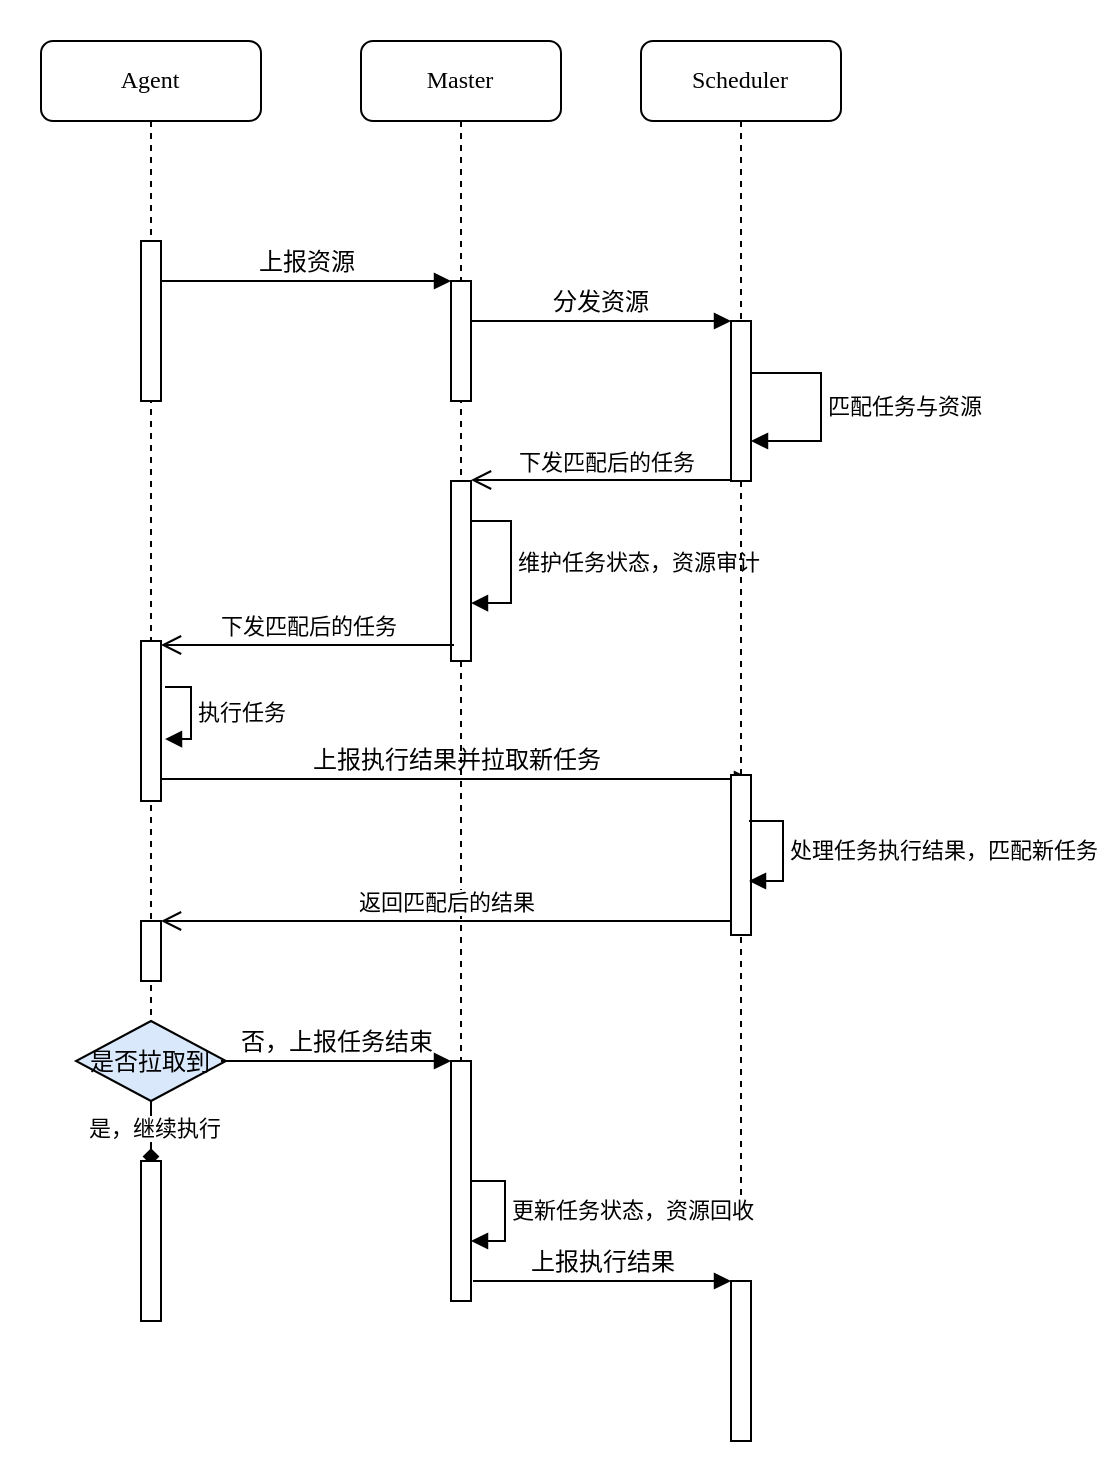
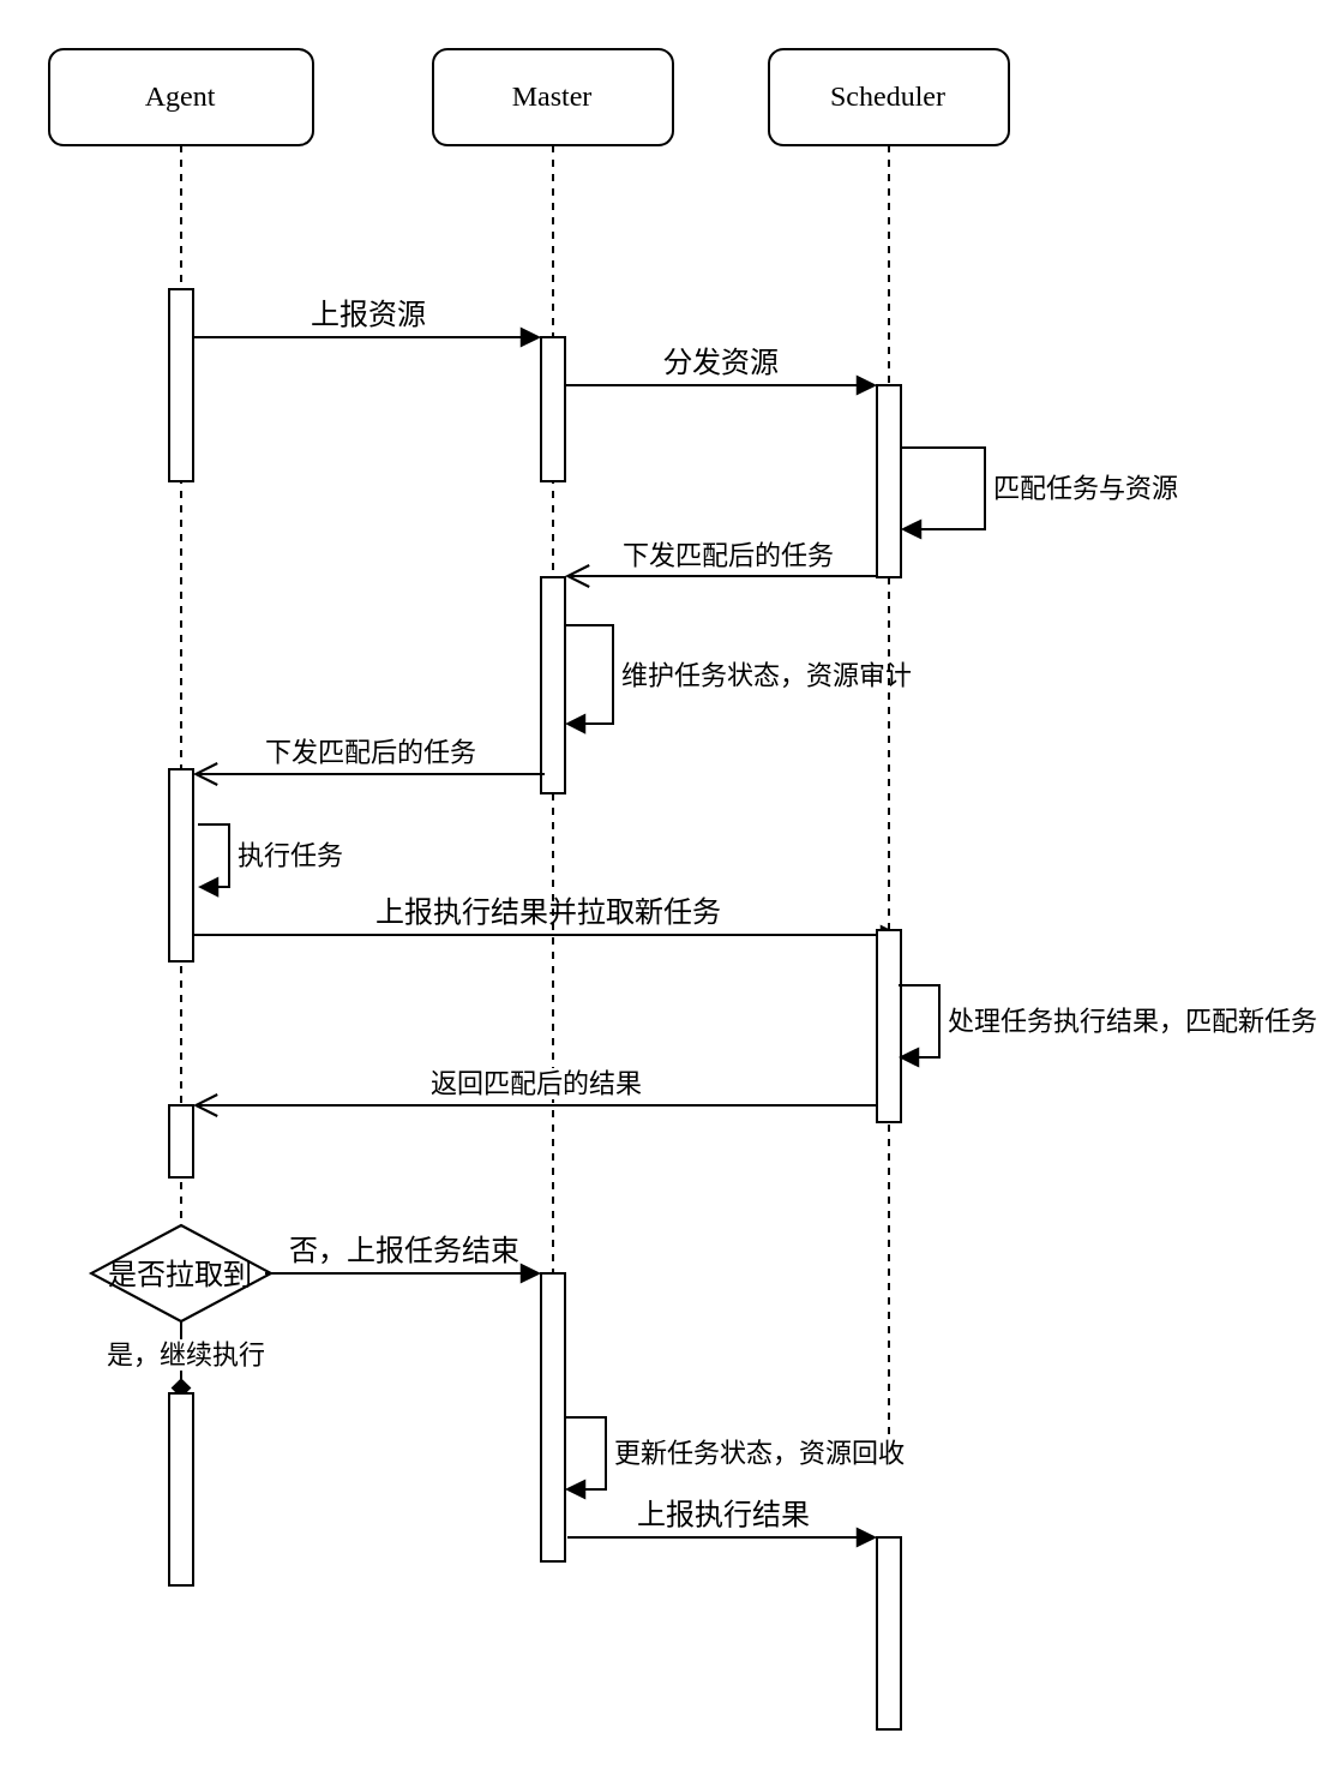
- <mxCell id="6" value="是否拉取到" style="rhombus;fillColor=#dae8fc;" vertex="1" parent="2"><mxGeometry x="17.5" y="490" width="75" height="40" as="geometry" /></mxCell>
+ <mxCell id="6" value="是否拉取到" style="rhombus;" vertex="1" parent="2"><mxGeometry x="17.5" y="490" width="75" height="40" as="geometry" /></mxCell>
